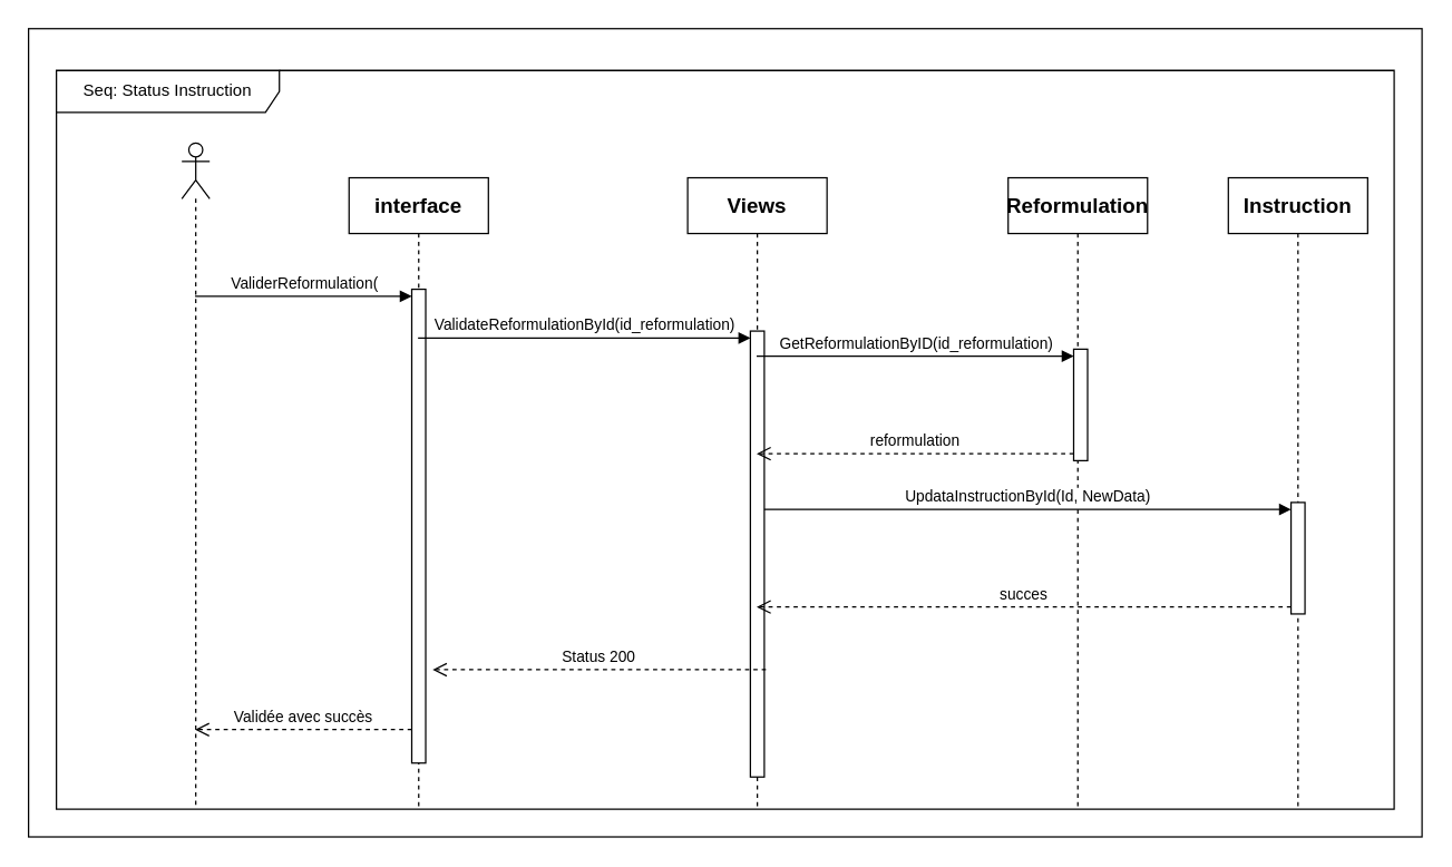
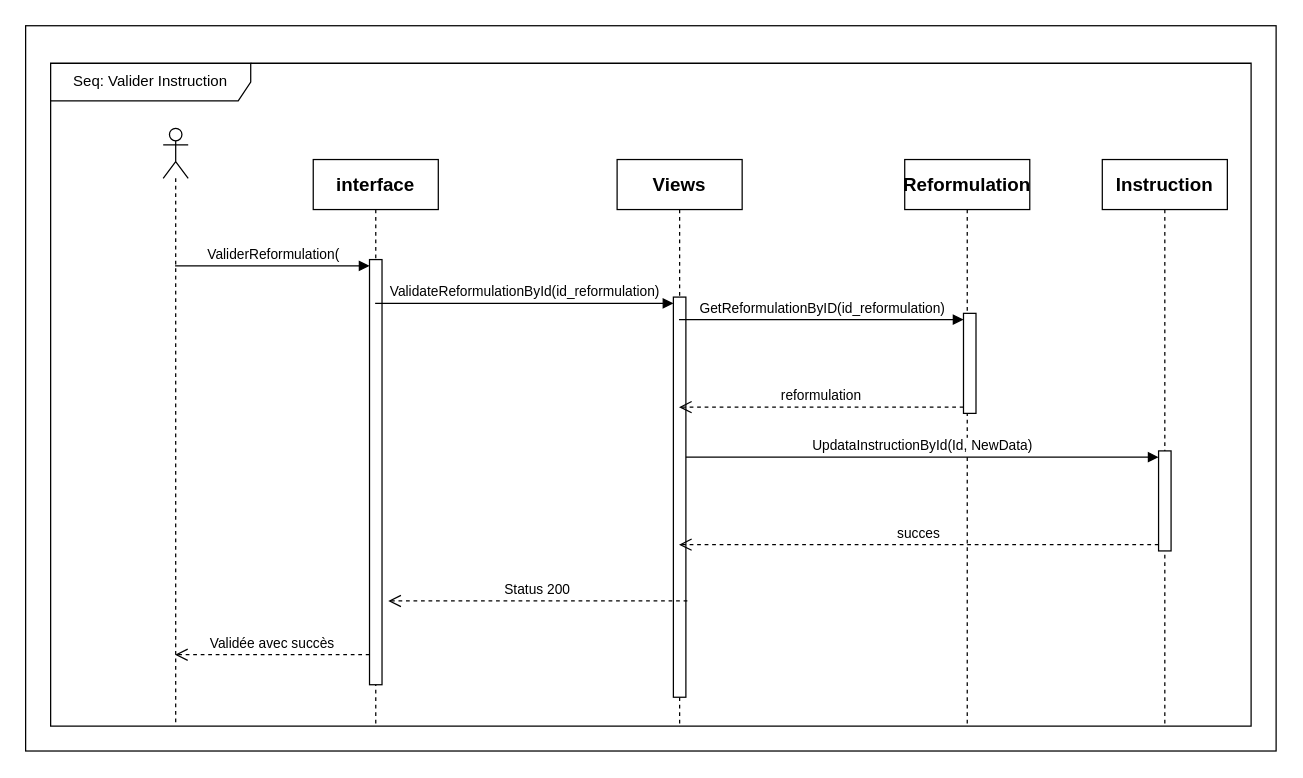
- <mxCell id="20" value="Seq: Status Instruction" style="shape=umlFrame;whiteSpace=wrap;html=1;pointerEvents=0;recursiveResize=0;container=1;collapsible=0;width=160;" vertex="1" parent="1"><mxGeometry x="40" y="50" width="960" height="530" as="geometry" /></mxCell>
+ <mxCell id="20" value="Seq: Valider Instruction" style="shape=umlFrame;whiteSpace=wrap;html=1;pointerEvents=0;recursiveResize=0;container=1;collapsible=0;width=160;" vertex="1" parent="1"><mxGeometry x="40" y="50" width="960" height="530" as="geometry" /></mxCell>
